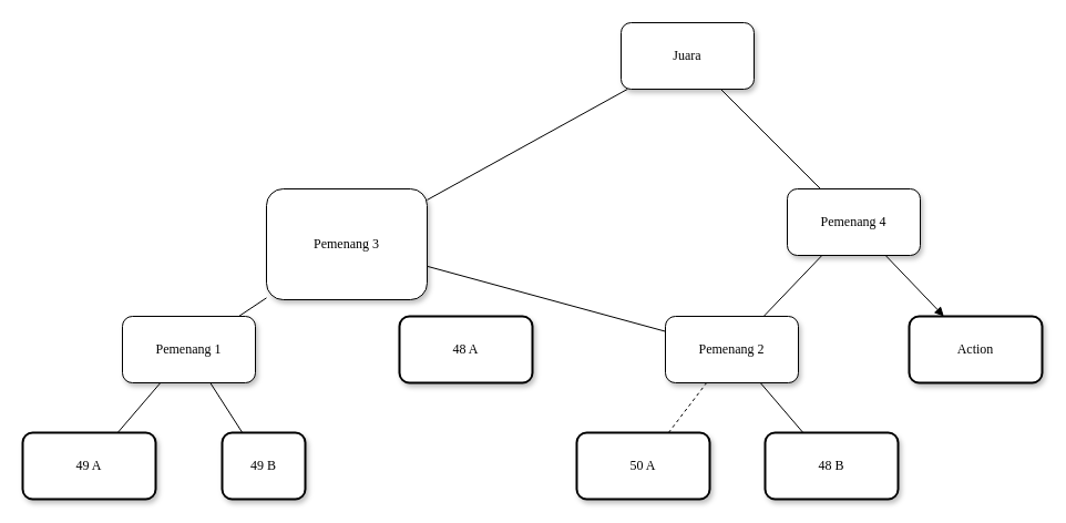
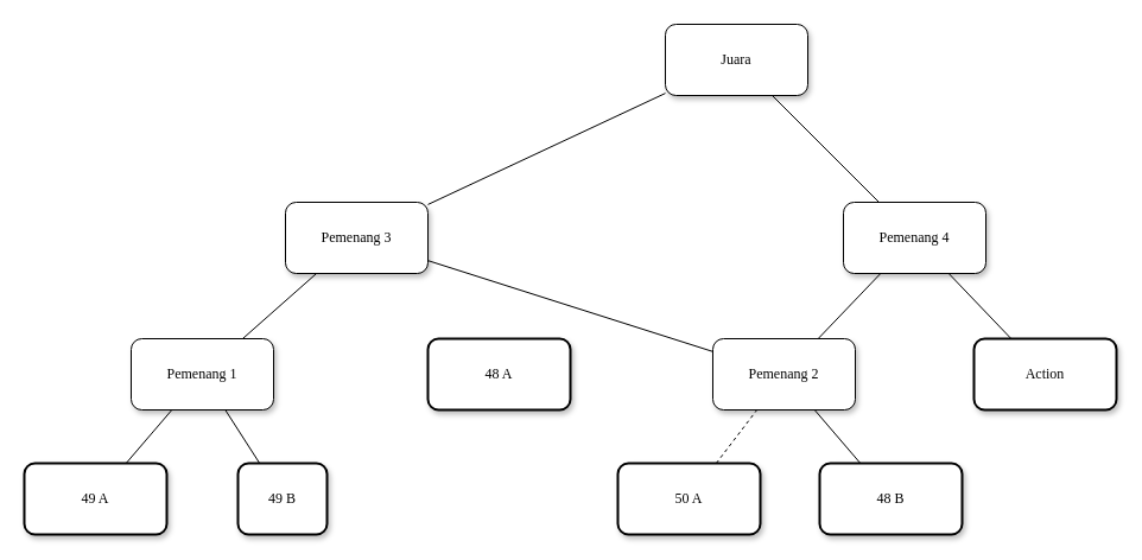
- <mxCell id="3" value="&lt;span&gt;Pemenang 3&lt;/span&gt;" style="whiteSpace=wrap;html=1;rounded=1;shadow=1;labelBackgroundColor=none;strokeWidth=1;fontFamily=Verdana;fontSize=12;align=center;" parent="1" vertex="1"><mxGeometry x="240" y="170" width="145" height="100" as="geometry" /></mxCell>
+ <mxCell id="3" value="&lt;span&gt;Pemenang 3&lt;/span&gt;" style="whiteSpace=wrap;html=1;rounded=1;shadow=1;labelBackgroundColor=none;strokeWidth=1;fontFamily=Verdana;fontSize=12;align=center;" parent="1" vertex="1"><mxGeometry x="240" y="170" width="120" height="60" as="geometry" /></mxCell>
- <mxCell id="21" value="" style="endArrow=block;html=1;rounded=1;" edge="1" parent="1" source="4" target="6"><mxGeometry width="50" height="50" relative="1" as="geometry"><mxPoint x="746" y="190" as="sourcePoint" /><mxPoint x="614" y="100" as="targetPoint" /></mxGeometry></mxCell>
+ <mxCell id="21" value="" style="endArrow=none;html=1;rounded=1;" edge="1" parent="1" source="4" target="6"><mxGeometry width="50" height="50" relative="1" as="geometry"><mxPoint x="746" y="190" as="sourcePoint" /><mxPoint x="614" y="100" as="targetPoint" /></mxGeometry></mxCell>
